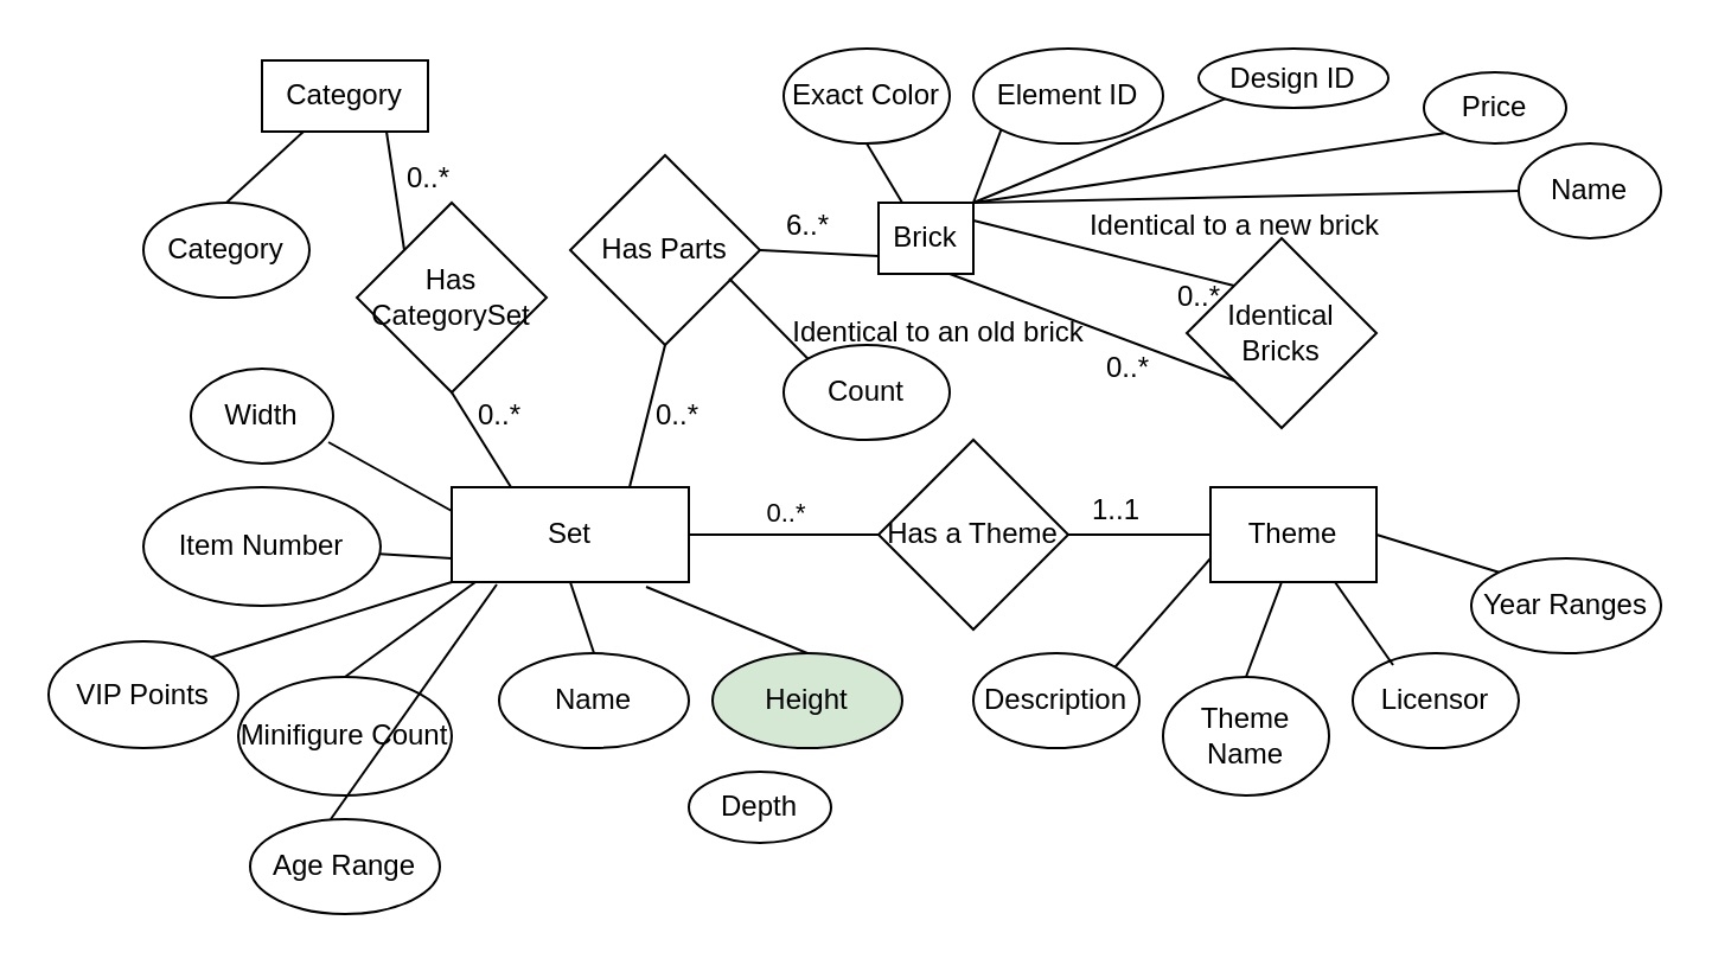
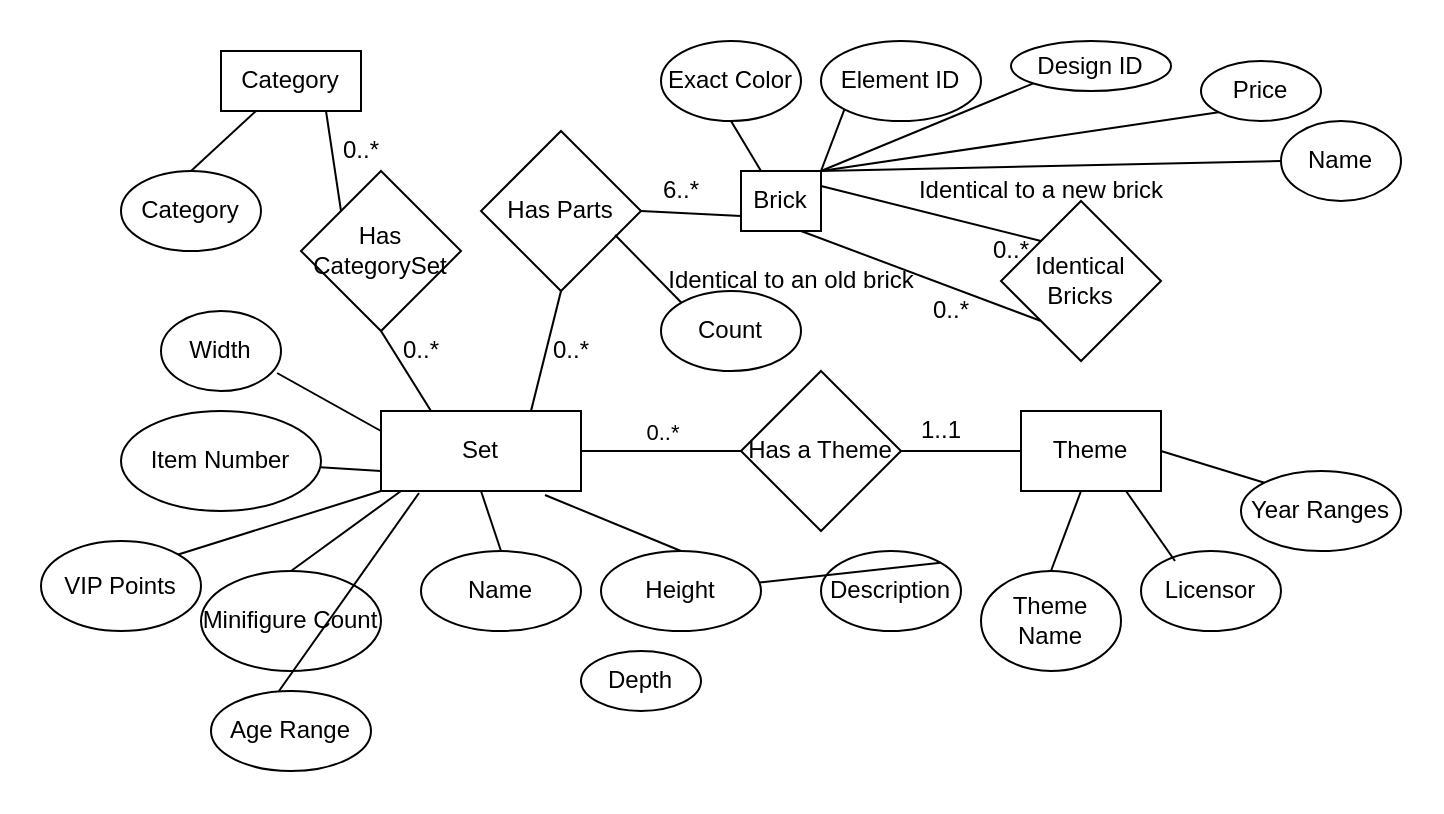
- <mxCell id="27" value="" style="endArrow=none;html=1;rounded=0;entryX=0;entryY=0.75;entryDx=0;entryDy=0;exitX=1;exitY=0;exitDx=0;exitDy=0;" parent="1" source="24" target="21" edge="1"><mxGeometry width="50" height="50" relative="1" as="geometry"><mxPoint x="460" y="295" as="sourcePoint" /><mxPoint x="510" y="245" as="targetPoint" /></mxGeometry></mxCell>
+ <mxCell id="27" value="" style="endArrow=none;html=1;rounded=0;exitX=1;exitY=0;exitDx=0;exitDy=0;" parent="1" source="24" target="9" edge="1"><mxGeometry width="50" height="50" relative="1" as="geometry"><mxPoint x="460" y="295" as="sourcePoint" /><mxPoint x="510" y="245" as="targetPoint" /></mxGeometry></mxCell>
- <mxCell id="9" value="Height" style="ellipse;whiteSpace=wrap;html=1;fillColor=#d5e8d4;" parent="1" vertex="1"><mxGeometry x="300" y="275" width="80" height="40" as="geometry" /></mxCell>
+ <mxCell id="9" value="Height" style="ellipse;whiteSpace=wrap;html=1;" parent="1" vertex="1"><mxGeometry x="300" y="275" width="80" height="40" as="geometry" /></mxCell>
